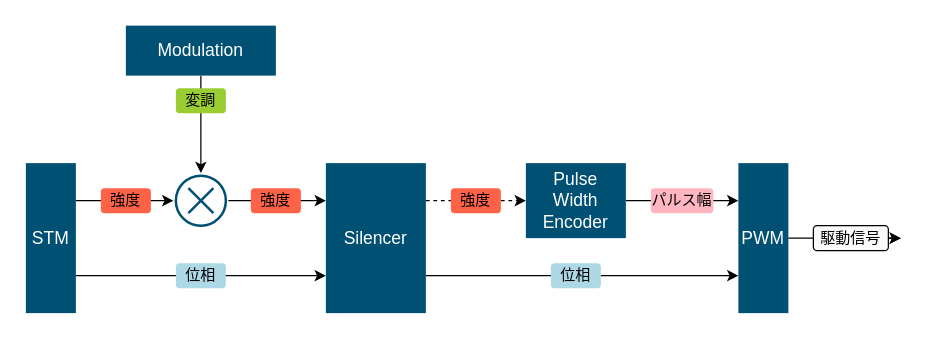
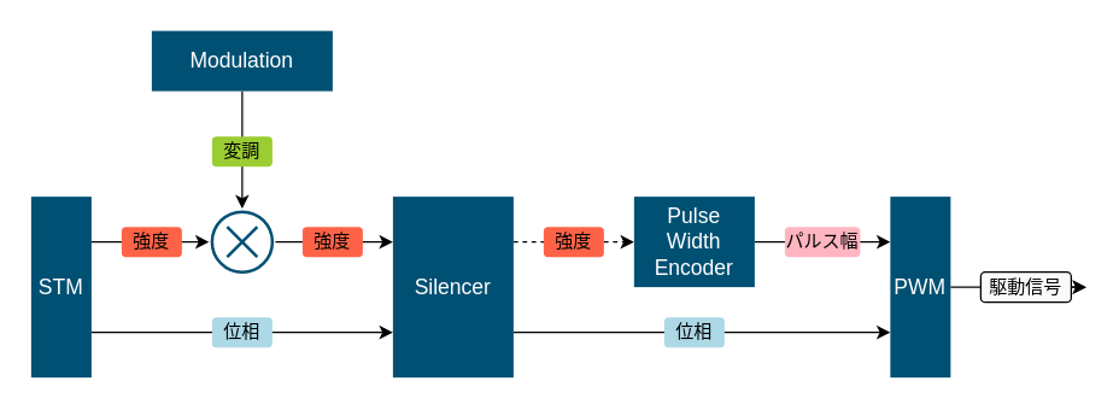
- <mxCell id="18" value="変調" style="rounded=1;whiteSpace=wrap;html=1;strokeColor=none;fillColor=light-dark(#9ACD32,#FF6347);fontColor=#000000;" parent="1" vertex="1"><mxGeometry x="140" y="70" width="40" height="20" as="geometry" /></mxCell>
+ <mxCell id="18" value="変調" style="rounded=1;whiteSpace=wrap;html=1;strokeColor=none;fillColor=light-dark(#9ACD32,#FF6347);fontColor=#000000;" parent="1" vertex="1"><mxGeometry x="140" y="90" width="40" height="20" as="geometry" /></mxCell>
